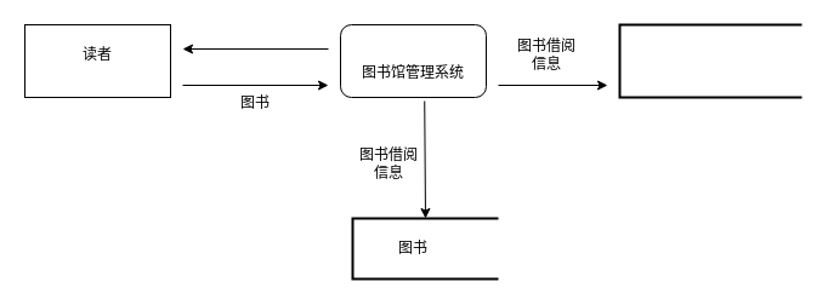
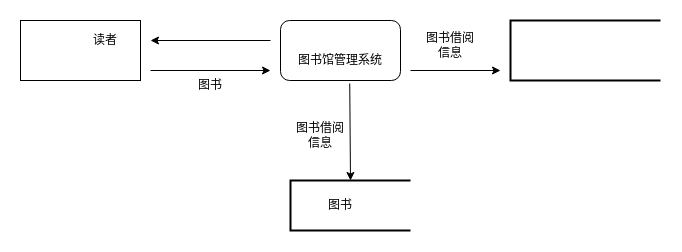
- <mxCell id="8" value="读者" style="text;html=1;strokeColor=none;fillColor=none;align=center;verticalAlign=middle;whiteSpace=wrap;rounded=0;" vertex="1" parent="1"><mxGeometry x="50" y="30" width="60" height="30" as="geometry" /></mxCell>
+ <mxCell id="8" value="读者" style="text;html=1;strokeColor=none;fillColor=none;align=center;verticalAlign=middle;whiteSpace=wrap;rounded=0;" vertex="1" parent="1"><mxGeometry x="75" y="25" width="60" height="30" as="geometry" /></mxCell>
